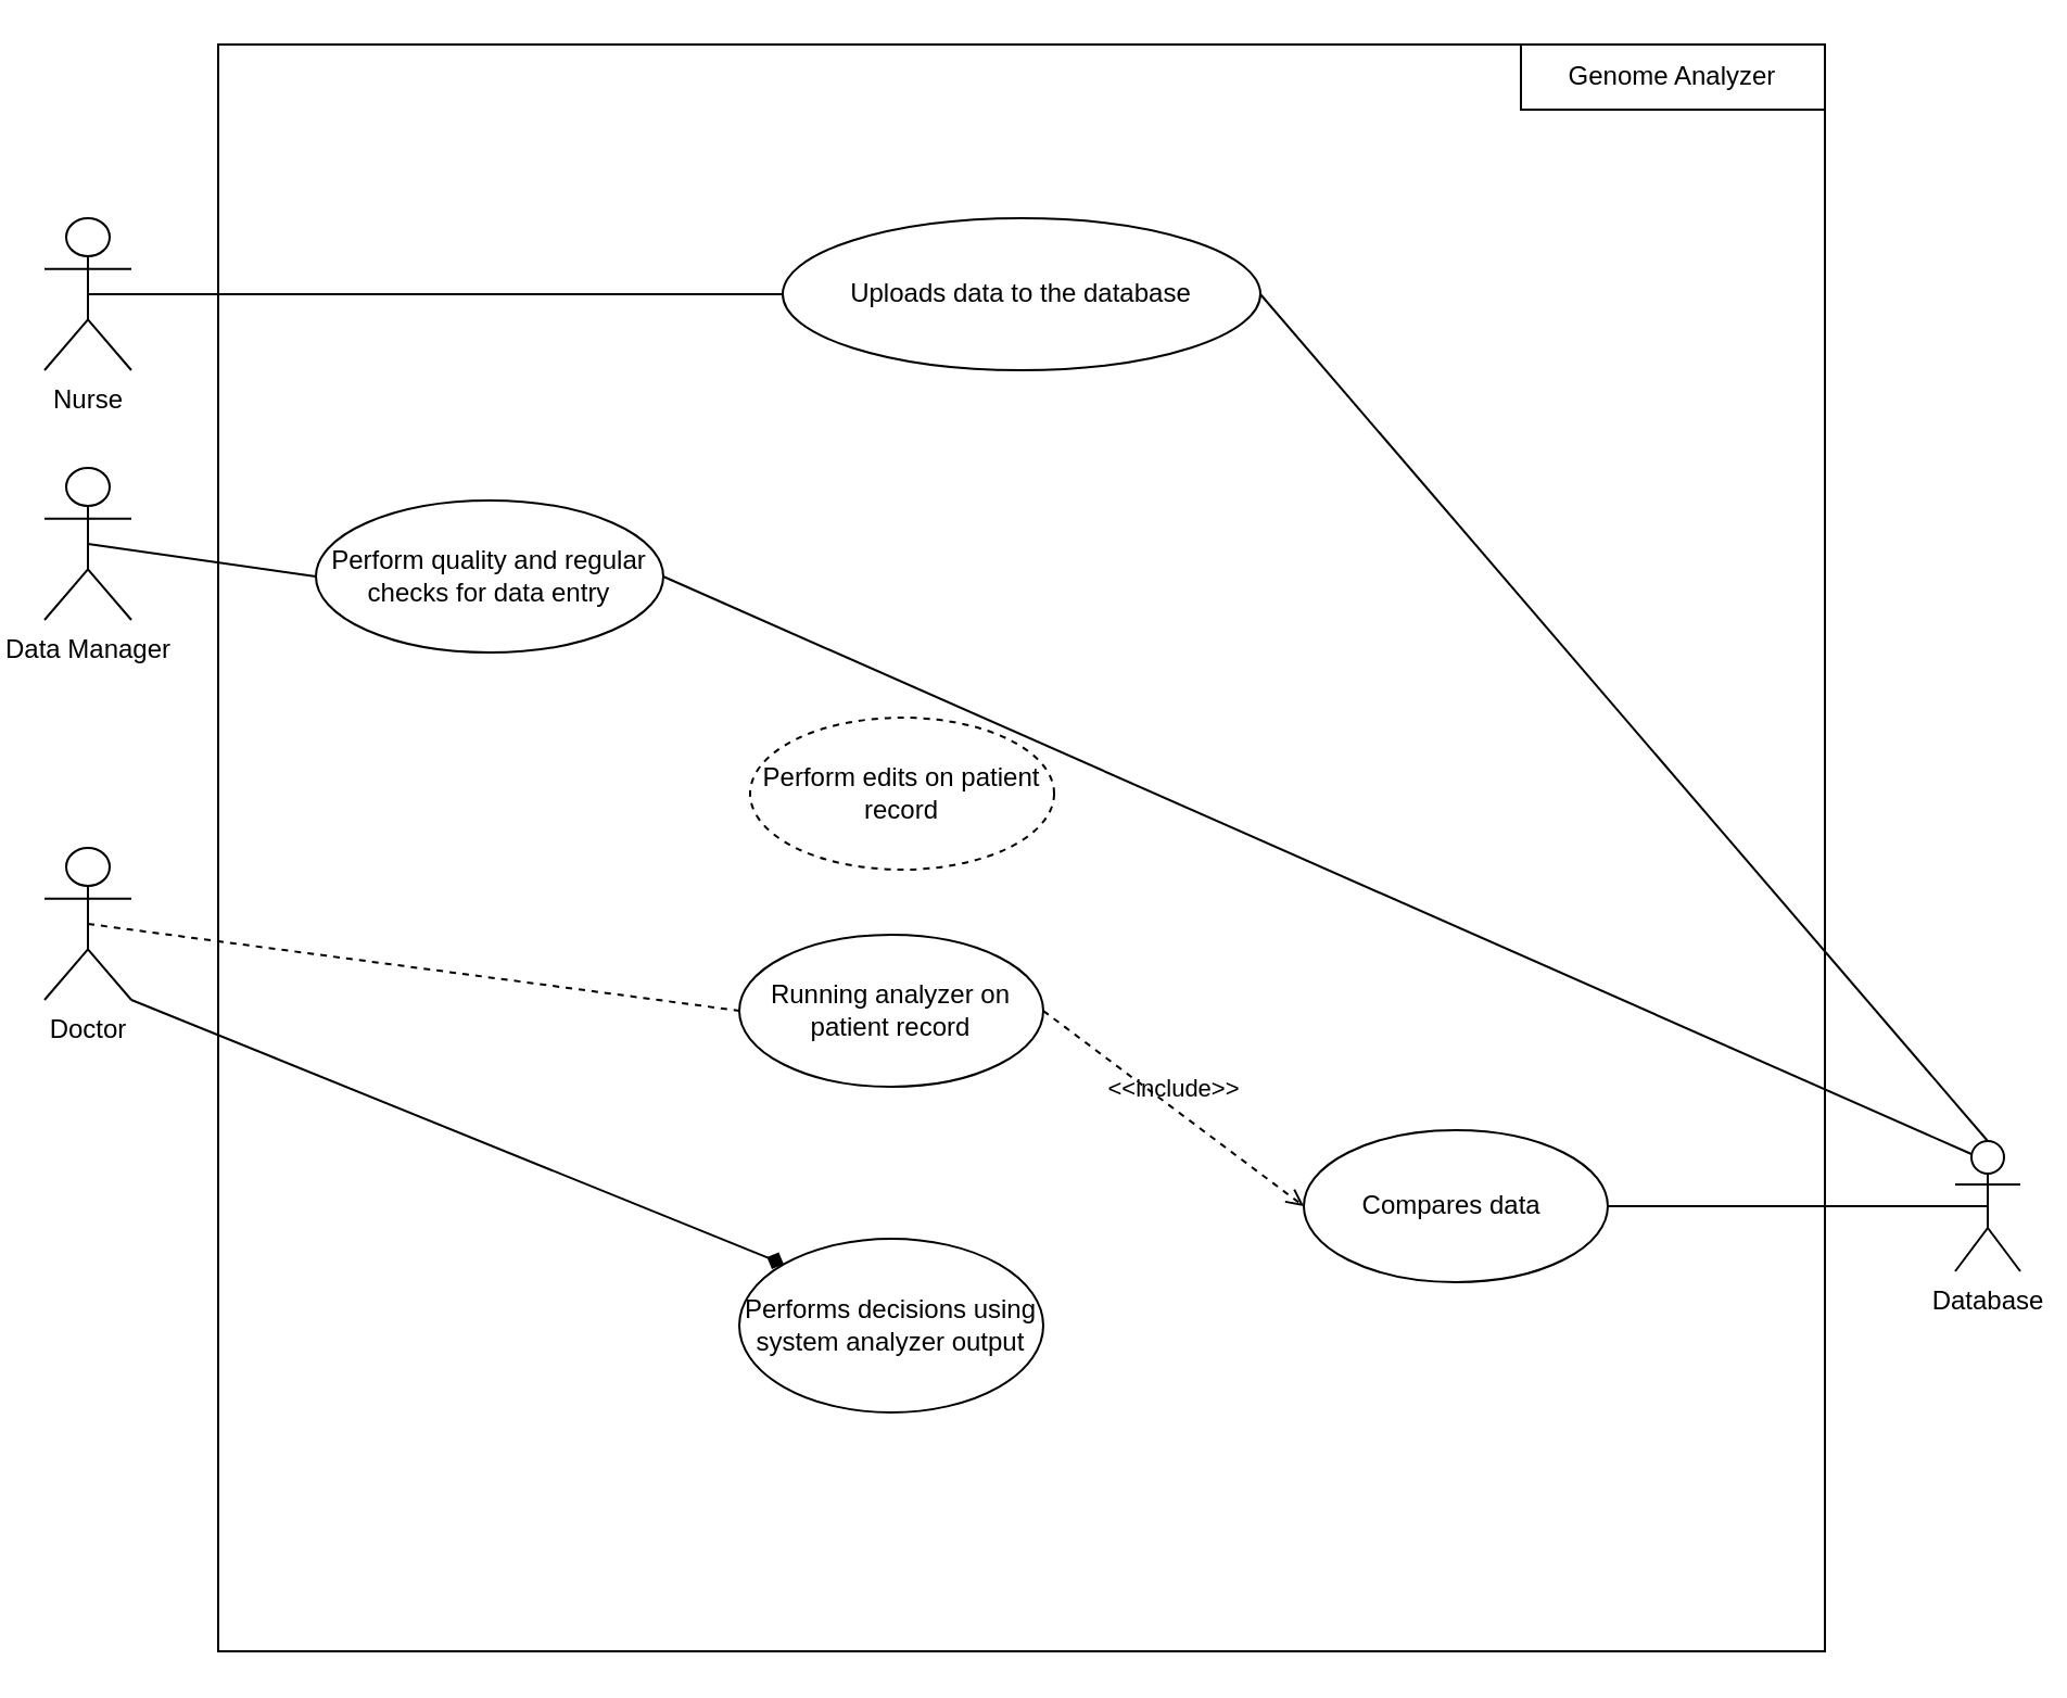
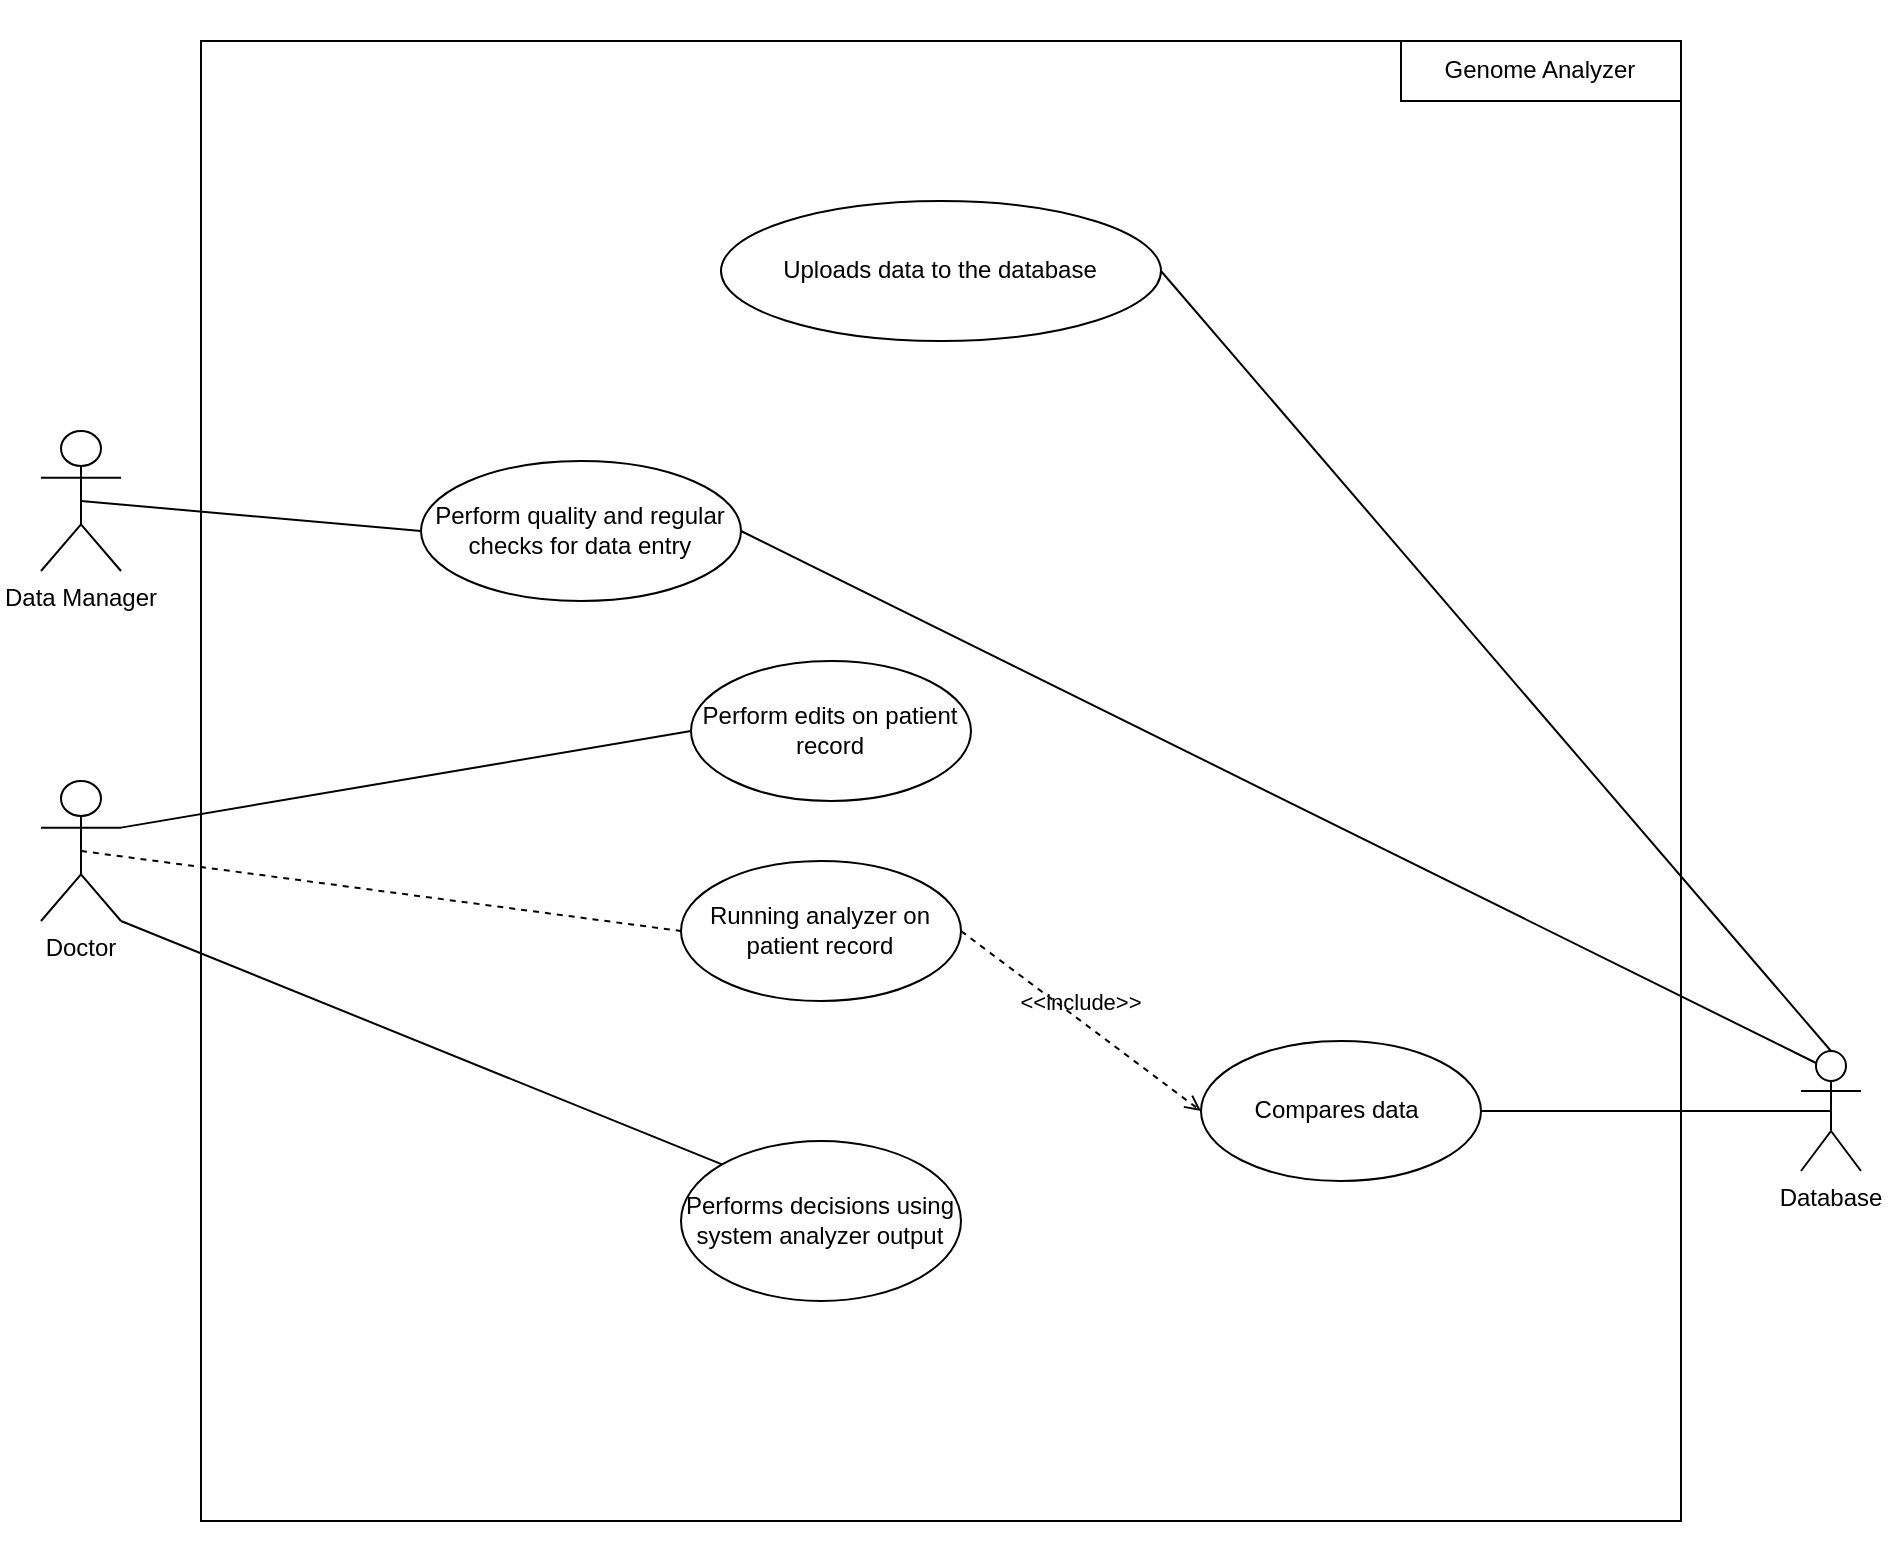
- <mxCell id="4" value="Nurse" style="shape=umlActor;html=1;verticalLabelPosition=bottom;verticalAlign=top;align=center;" vertex="1" parent="1"><mxGeometry x="20" y="100" width="40" height="70" as="geometry" /></mxCell>
- <mxCell id="21" value="" style="edgeStyle=none;html=1;endArrow=none;verticalAlign=bottom;exitX=0.5;exitY=0.5;exitDx=0;exitDy=0;exitPerimeter=0;entryX=0;entryY=0.5;entryDx=0;entryDy=0;" edge="1" parent="1" source="4" target="5"><mxGeometry width="160" relative="1" as="geometry"><mxPoint x="150" y="140" as="sourcePoint" /><mxPoint x="310" y="140" as="targetPoint" /></mxGeometry></mxCell>
- <mxCell id="8" value="Perform quality and regular checks for data entry" style="ellipse;whiteSpace=wrap;html=1;" vertex="1" parent="1"><mxGeometry x="145" y="230" width="160" height="70" as="geometry" /></mxCell>
+ <mxCell id="8" value="Perform quality and regular checks for data entry" style="ellipse;whiteSpace=wrap;html=1;" vertex="1" parent="1"><mxGeometry x="210" y="230" width="160" height="70" as="geometry" /></mxCell>
- <mxCell id="10" value="Perform edits on patient record" style="ellipse;whiteSpace=wrap;html=1;dashed=1;" vertex="1" parent="1"><mxGeometry x="345" y="330" width="140" height="70" as="geometry" /></mxCell>
+ <mxCell id="10" value="Perform edits on patient record" style="ellipse;whiteSpace=wrap;html=1;" vertex="1" parent="1"><mxGeometry x="345" y="330" width="140" height="70" as="geometry" /></mxCell>
+ <mxCell id="18" value="" style="edgeStyle=none;html=1;endArrow=none;verticalAlign=bottom;exitX=1;exitY=0.333;exitDx=0;exitDy=0;exitPerimeter=0;entryX=0;entryY=0.5;entryDx=0;entryDy=0;" edge="1" parent="1" source="9" target="10"><mxGeometry width="160" relative="1" as="geometry"><mxPoint x="160" y="400" as="sourcePoint" /><mxPoint x="320" y="400" as="targetPoint" /></mxGeometry></mxCell>
- <mxCell id="20" value="" style="edgeStyle=none;html=1;endArrow=diamond;verticalAlign=bottom;exitX=1;exitY=1;exitDx=0;exitDy=0;exitPerimeter=0;entryX=0;entryY=0;entryDx=0;entryDy=0;" edge="1" parent="1" source="9" target="12"><mxGeometry width="160" relative="1" as="geometry"><mxPoint x="130" y="500" as="sourcePoint" /><mxPoint x="290" y="500" as="targetPoint" /></mxGeometry></mxCell>
+ <mxCell id="20" value="" style="edgeStyle=none;html=1;endArrow=none;verticalAlign=bottom;exitX=1;exitY=1;exitDx=0;exitDy=0;exitPerimeter=0;entryX=0;entryY=0;entryDx=0;entryDy=0;" edge="1" parent="1" source="9" target="12"><mxGeometry width="160" relative="1" as="geometry"><mxPoint x="130" y="500" as="sourcePoint" /><mxPoint x="290" y="500" as="targetPoint" /></mxGeometry></mxCell>
